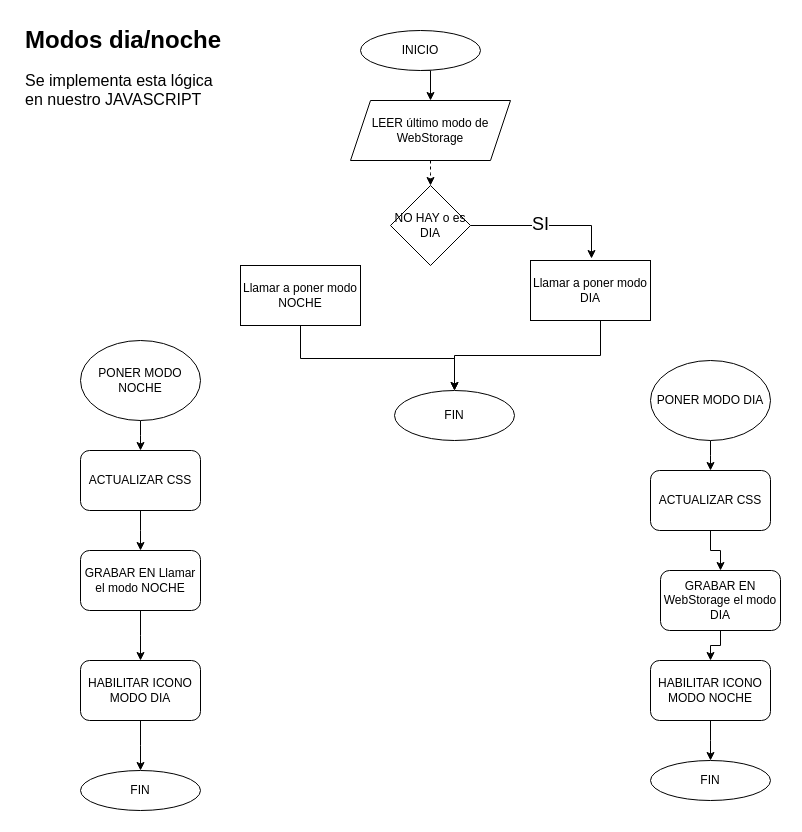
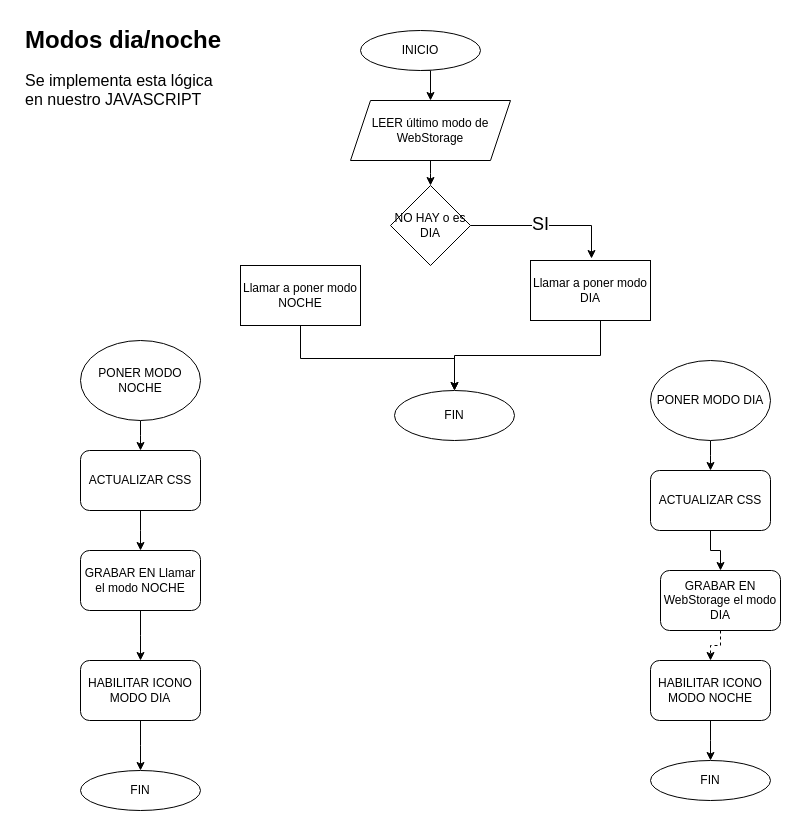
- <mxCell id="3" style="edgeStyle=elbowEdgeStyle;rounded=0;orthogonalLoop=1;jettySize=auto;elbow=vertical;html=1;entryX=0.5;entryY=0;entryDx=0;entryDy=0;dashed=1;" edge="1" parent="1" source="4" target="25"><mxGeometry relative="1" as="geometry" /></mxCell>
+ <mxCell id="3" style="edgeStyle=elbowEdgeStyle;rounded=0;orthogonalLoop=1;jettySize=auto;elbow=vertical;html=1;entryX=0.5;entryY=0;entryDx=0;entryDy=0;" edge="1" parent="1" source="4" target="25"><mxGeometry relative="1" as="geometry" /></mxCell>
- <mxCell id="11" style="edgeStyle=elbowEdgeStyle;rounded=0;orthogonalLoop=1;jettySize=auto;elbow=vertical;html=1;" edge="1" parent="1" source="12" target="29"><mxGeometry relative="1" as="geometry"><mxPoint x="710" y="660" as="targetPoint" /></mxGeometry></mxCell>
+ <mxCell id="11" style="edgeStyle=elbowEdgeStyle;rounded=0;orthogonalLoop=1;jettySize=auto;elbow=vertical;html=1;dashed=1;" edge="1" parent="1" source="12" target="29"><mxGeometry relative="1" as="geometry"><mxPoint x="710" y="660" as="targetPoint" /></mxGeometry></mxCell>
